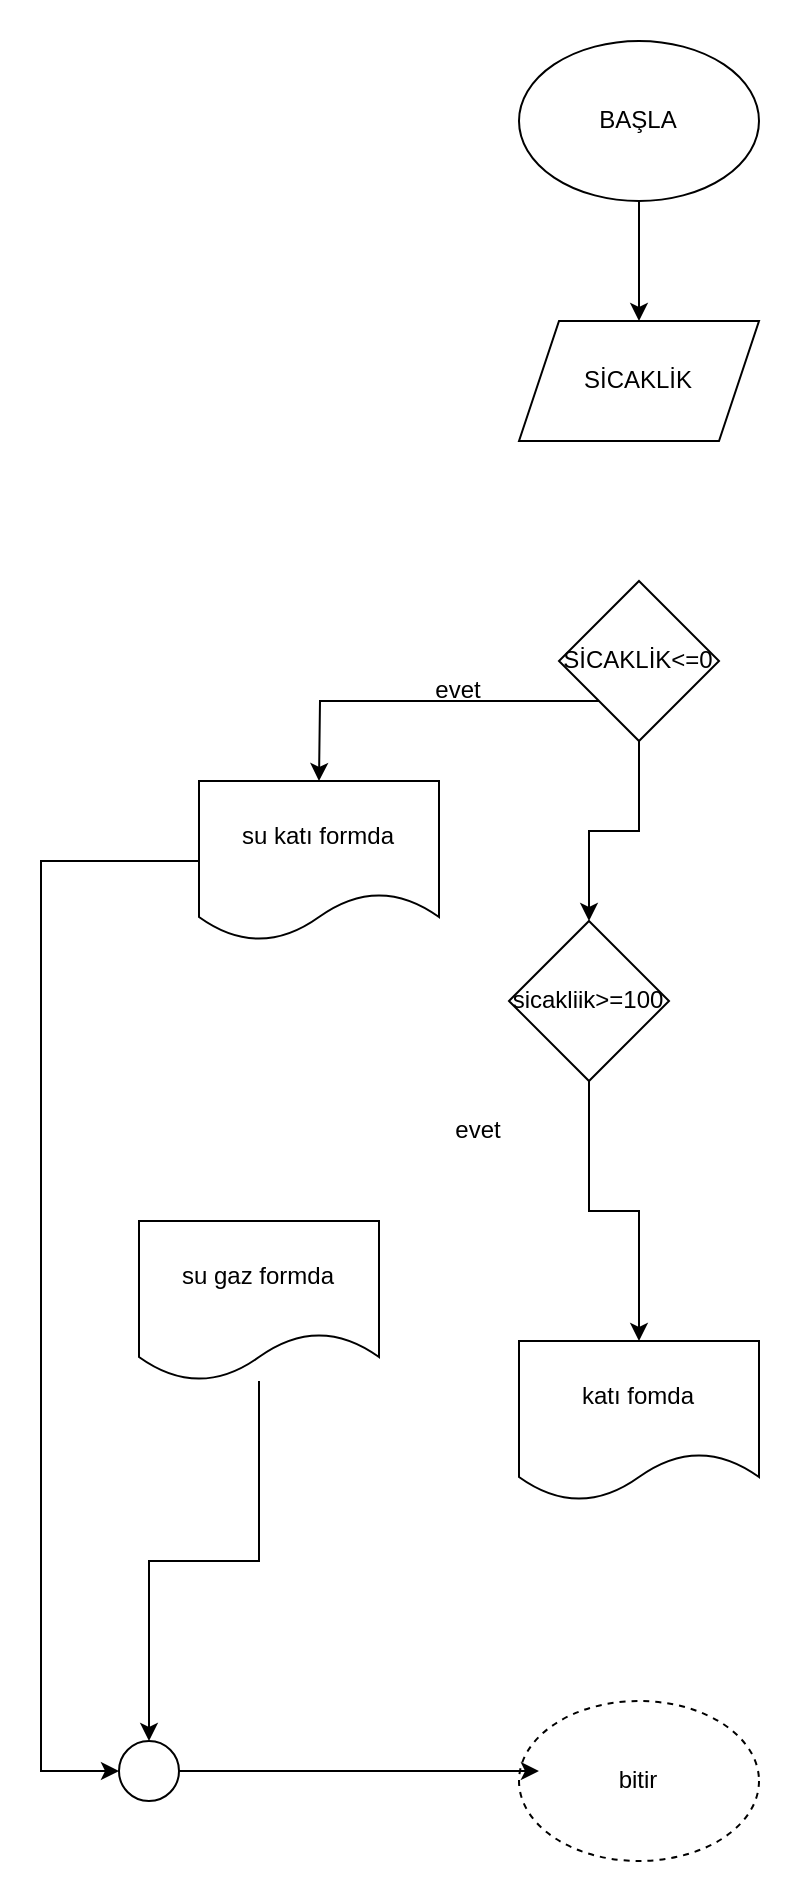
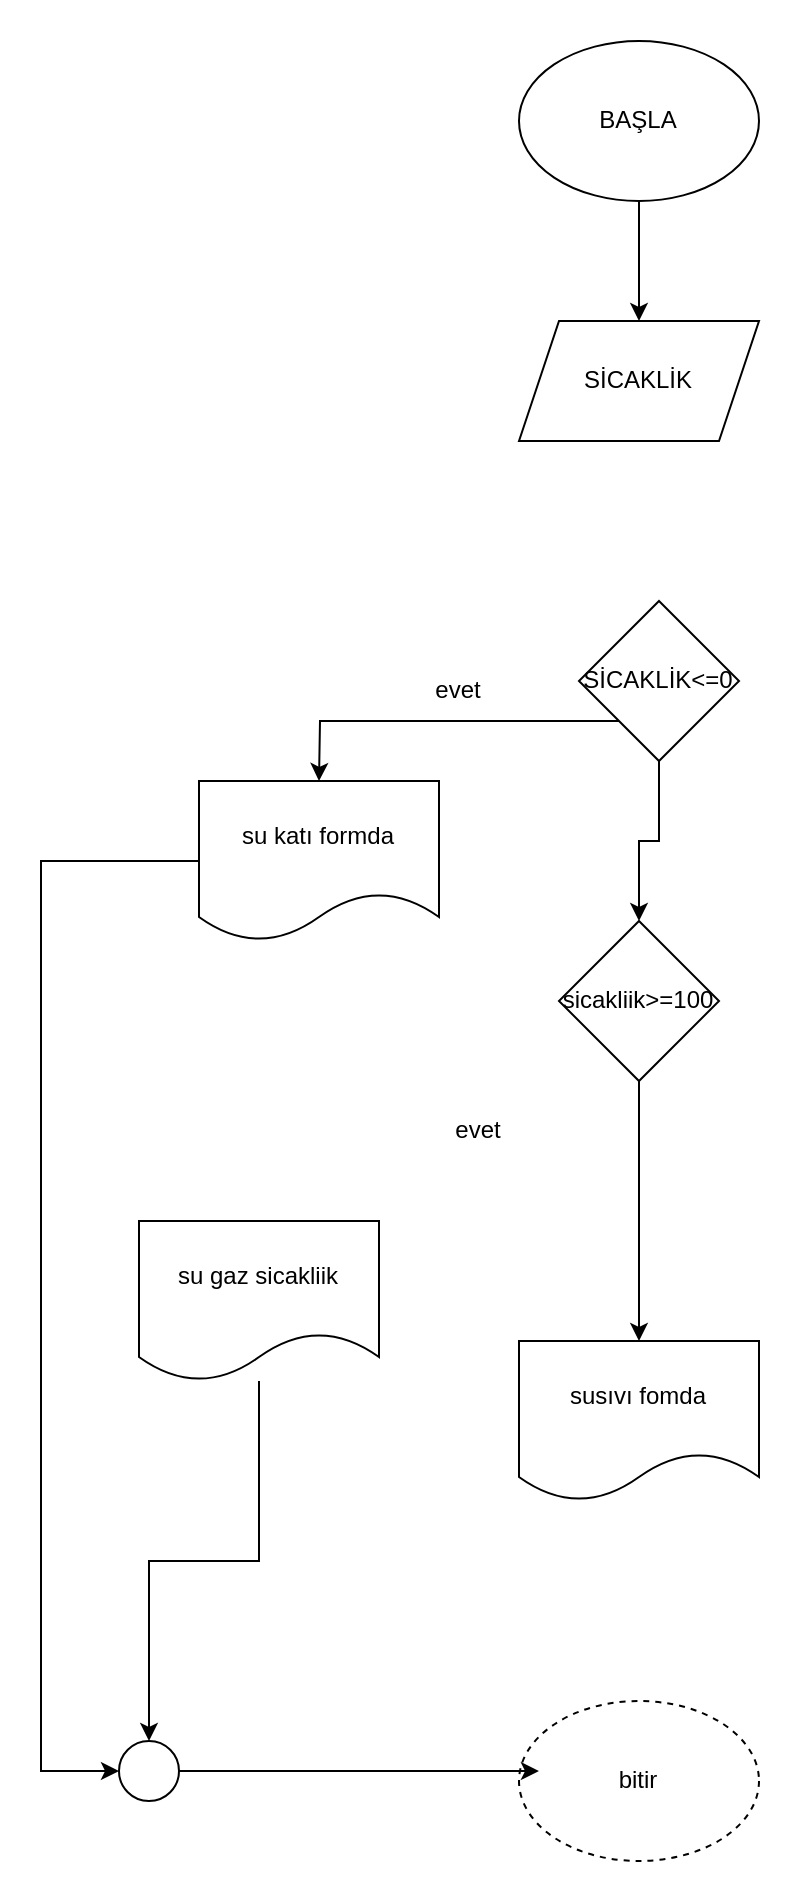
- <mxCell id="7" value="SİCAKLİK&amp;lt;=0" style="rhombus;whiteSpace=wrap;html=1;" vertex="1" parent="1"><mxGeometry x="279" y="290" width="80" height="80" as="geometry" /></mxCell>
+ <mxCell id="7" value="SİCAKLİK&amp;lt;=0" style="rhombus;whiteSpace=wrap;html=1;" vertex="1" parent="1"><mxGeometry x="289" y="300" width="80" height="80" as="geometry" /></mxCell>
- <mxCell id="9" value="sicakliik&amp;gt;=100" style="rhombus;whiteSpace=wrap;html=1;" vertex="1" parent="1"><mxGeometry x="254" y="460" width="80" height="80" as="geometry" /></mxCell>
+ <mxCell id="9" value="sicakliik&amp;gt;=100" style="rhombus;whiteSpace=wrap;html=1;" vertex="1" parent="1"><mxGeometry x="279" y="460" width="80" height="80" as="geometry" /></mxCell>
- <mxCell id="14" value="su gaz formda" style="shape=document;whiteSpace=wrap;html=1;boundedLbl=1;" vertex="1" parent="1"><mxGeometry x="69" y="610" width="120" height="80" as="geometry" /></mxCell>
+ <mxCell id="14" value="su gaz sicakliik" style="shape=document;whiteSpace=wrap;html=1;boundedLbl=1;" vertex="1" parent="1"><mxGeometry x="69" y="610" width="120" height="80" as="geometry" /></mxCell>
- <mxCell id="16" value="katı fomda" style="shape=document;whiteSpace=wrap;html=1;boundedLbl=1;" vertex="1" parent="1"><mxGeometry x="259" y="670" width="120" height="80" as="geometry" /></mxCell>
+ <mxCell id="16" value="susıvı fomda" style="shape=document;whiteSpace=wrap;html=1;boundedLbl=1;" vertex="1" parent="1"><mxGeometry x="259" y="670" width="120" height="80" as="geometry" /></mxCell>
